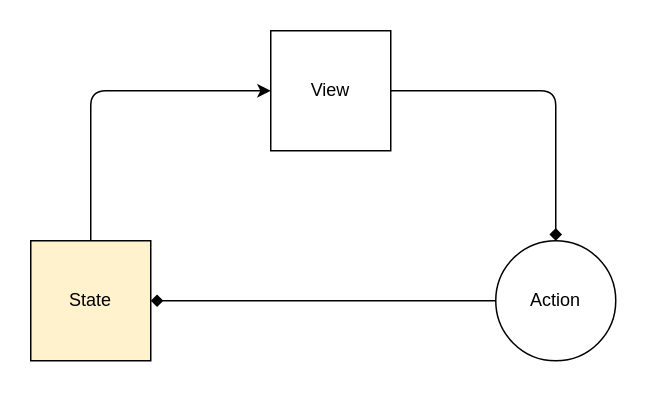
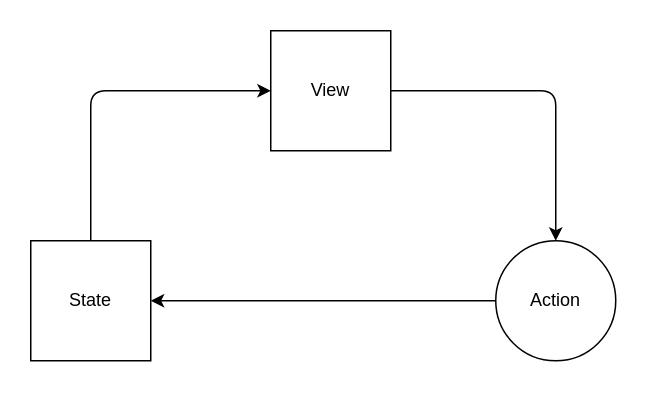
- <mxCell id="7" value="" style="endArrow=diamond;html=1;exitX=1;exitY=0.5;exitDx=0;exitDy=0;entryX=0.5;entryY=0;entryDx=0;entryDy=0;" parent="1" source="2" target="4" edge="1"><mxGeometry width="50" height="50" relative="1" as="geometry"><mxPoint x="310" y="140" as="sourcePoint" /><mxPoint x="310" y="120" as="targetPoint" /><Array as="points"><mxPoint x="370" y="60" /></Array></mxGeometry></mxCell>
+ <mxCell id="7" value="" style="endArrow=classic;html=1;exitX=1;exitY=0.5;exitDx=0;exitDy=0;entryX=0.5;entryY=0;entryDx=0;entryDy=0;" parent="1" source="2" target="4" edge="1"><mxGeometry width="50" height="50" relative="1" as="geometry"><mxPoint x="310" y="140" as="sourcePoint" /><mxPoint x="310" y="120" as="targetPoint" /><Array as="points"><mxPoint x="370" y="60" /></Array></mxGeometry></mxCell>
- <mxCell id="3" value="State" style="whiteSpace=wrap;html=1;aspect=fixed;fillColor=#fff2cc;" parent="1" vertex="1"><mxGeometry x="20" y="160" width="80" height="80" as="geometry" /></mxCell>
+ <mxCell id="3" value="State" style="whiteSpace=wrap;html=1;aspect=fixed;" parent="1" vertex="1"><mxGeometry x="20" y="160" width="80" height="80" as="geometry" /></mxCell>
- <mxCell id="6" value="" style="endArrow=diamond;html=1;exitX=0;exitY=0.5;exitDx=0;exitDy=0;entryX=1;entryY=0.5;entryDx=0;entryDy=0;" parent="1" source="4" target="3" edge="1"><mxGeometry width="50" height="50" relative="1" as="geometry"><mxPoint x="170" y="270" as="sourcePoint" /><mxPoint x="290" y="170" as="targetPoint" /><Array as="points"><mxPoint x="240" y="200" /></Array></mxGeometry></mxCell>
+ <mxCell id="6" value="" style="endArrow=classic;html=1;exitX=0;exitY=0.5;exitDx=0;exitDy=0;entryX=1;entryY=0.5;entryDx=0;entryDy=0;" parent="1" source="4" target="3" edge="1"><mxGeometry width="50" height="50" relative="1" as="geometry"><mxPoint x="170" y="270" as="sourcePoint" /><mxPoint x="290" y="170" as="targetPoint" /><Array as="points"><mxPoint x="240" y="200" /></Array></mxGeometry></mxCell>
